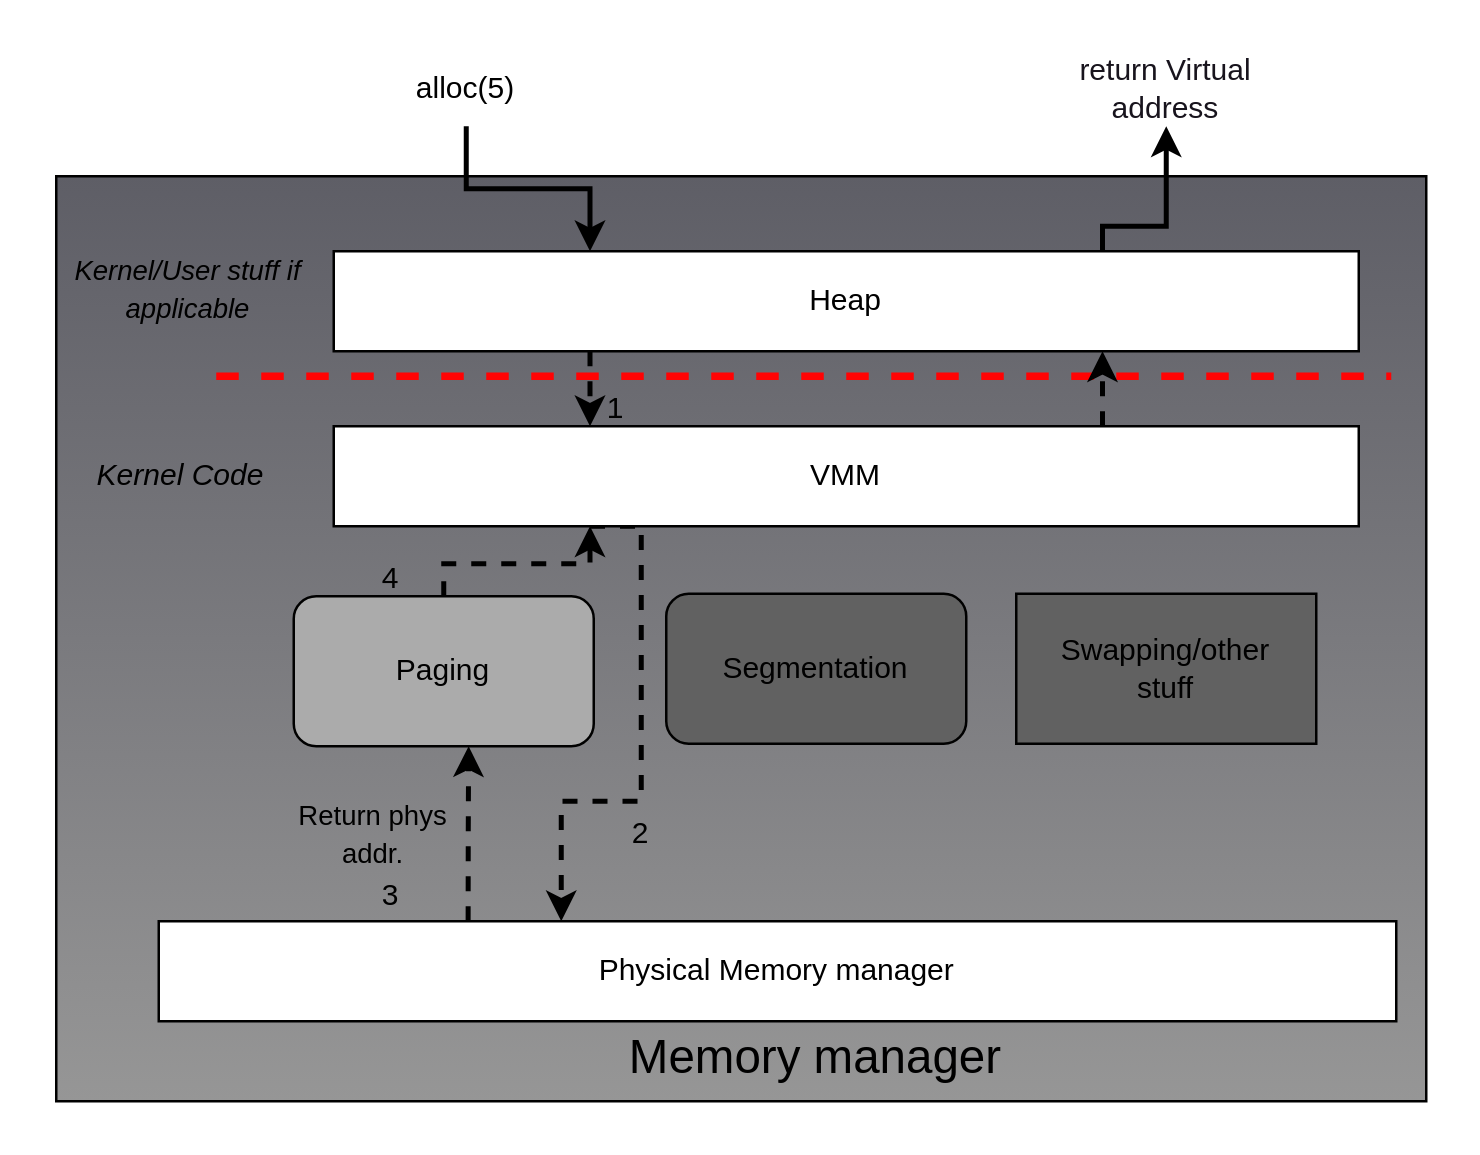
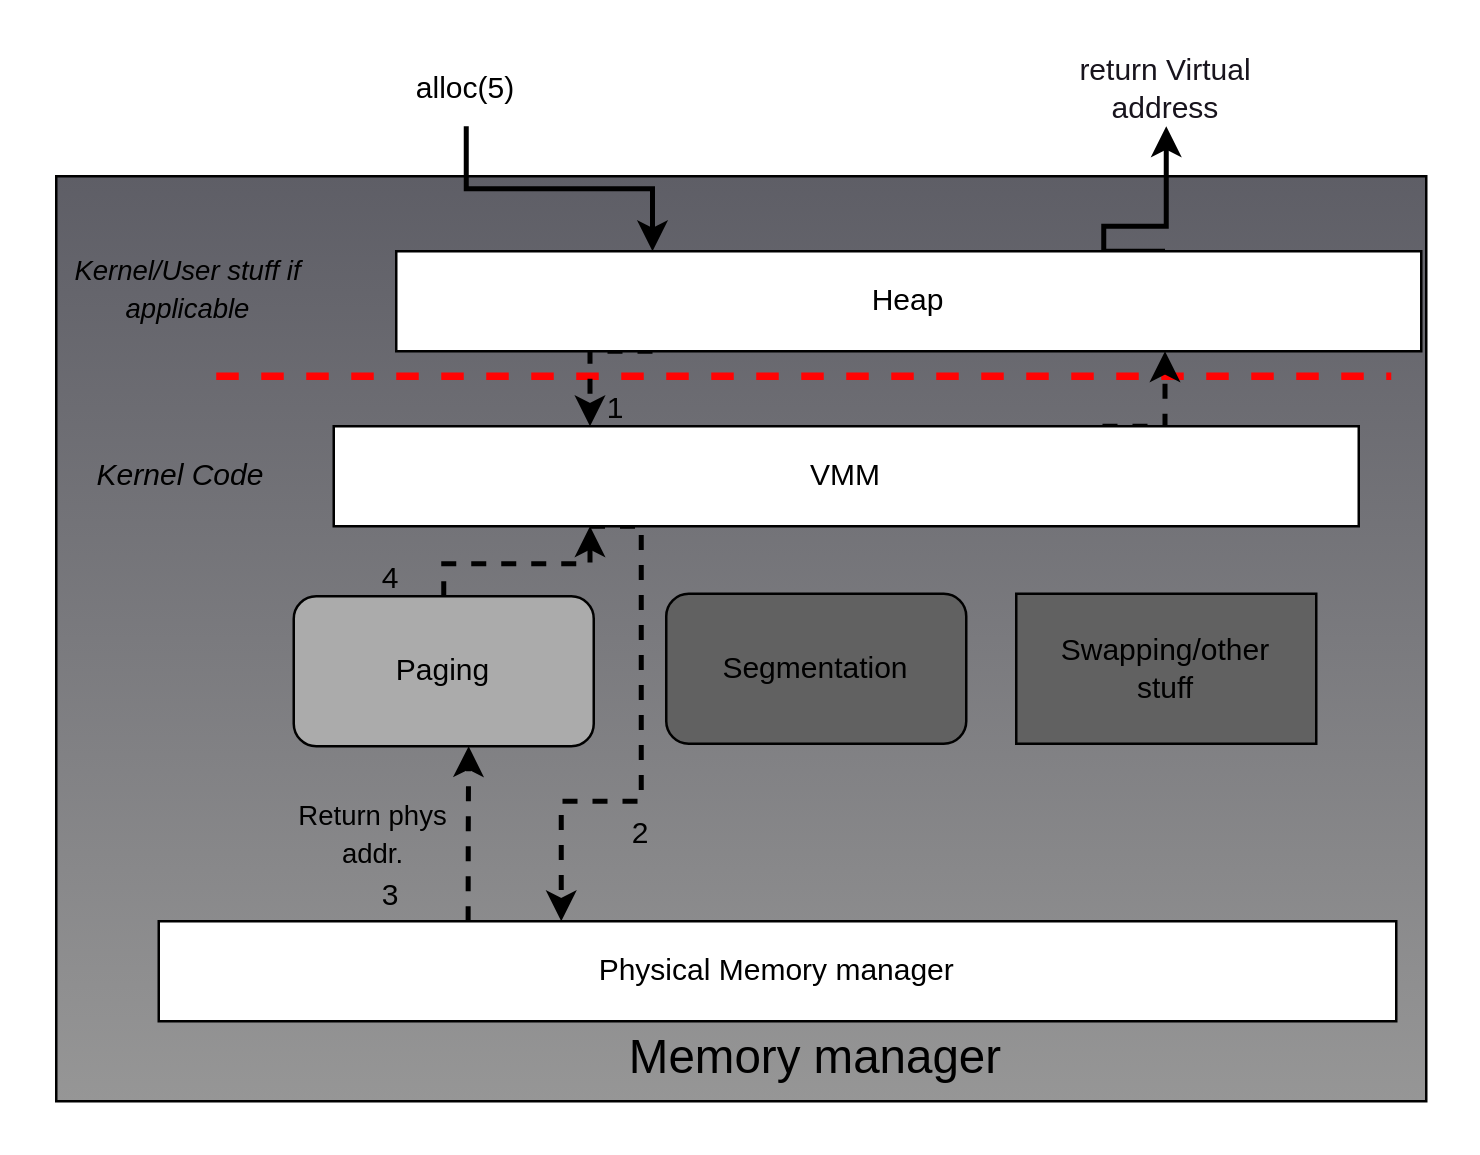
- <mxCell id="6" value="Heap" style="rounded=0;whiteSpace=wrap;html=1;" parent="1" vertex="1"><mxGeometry x="133" y="100" width="410" height="40" as="geometry" /></mxCell>
+ <mxCell id="6" value="Heap" style="rounded=0;whiteSpace=wrap;html=1;" parent="1" vertex="1"><mxGeometry x="158" y="100" width="410" height="40" as="geometry" /></mxCell>
